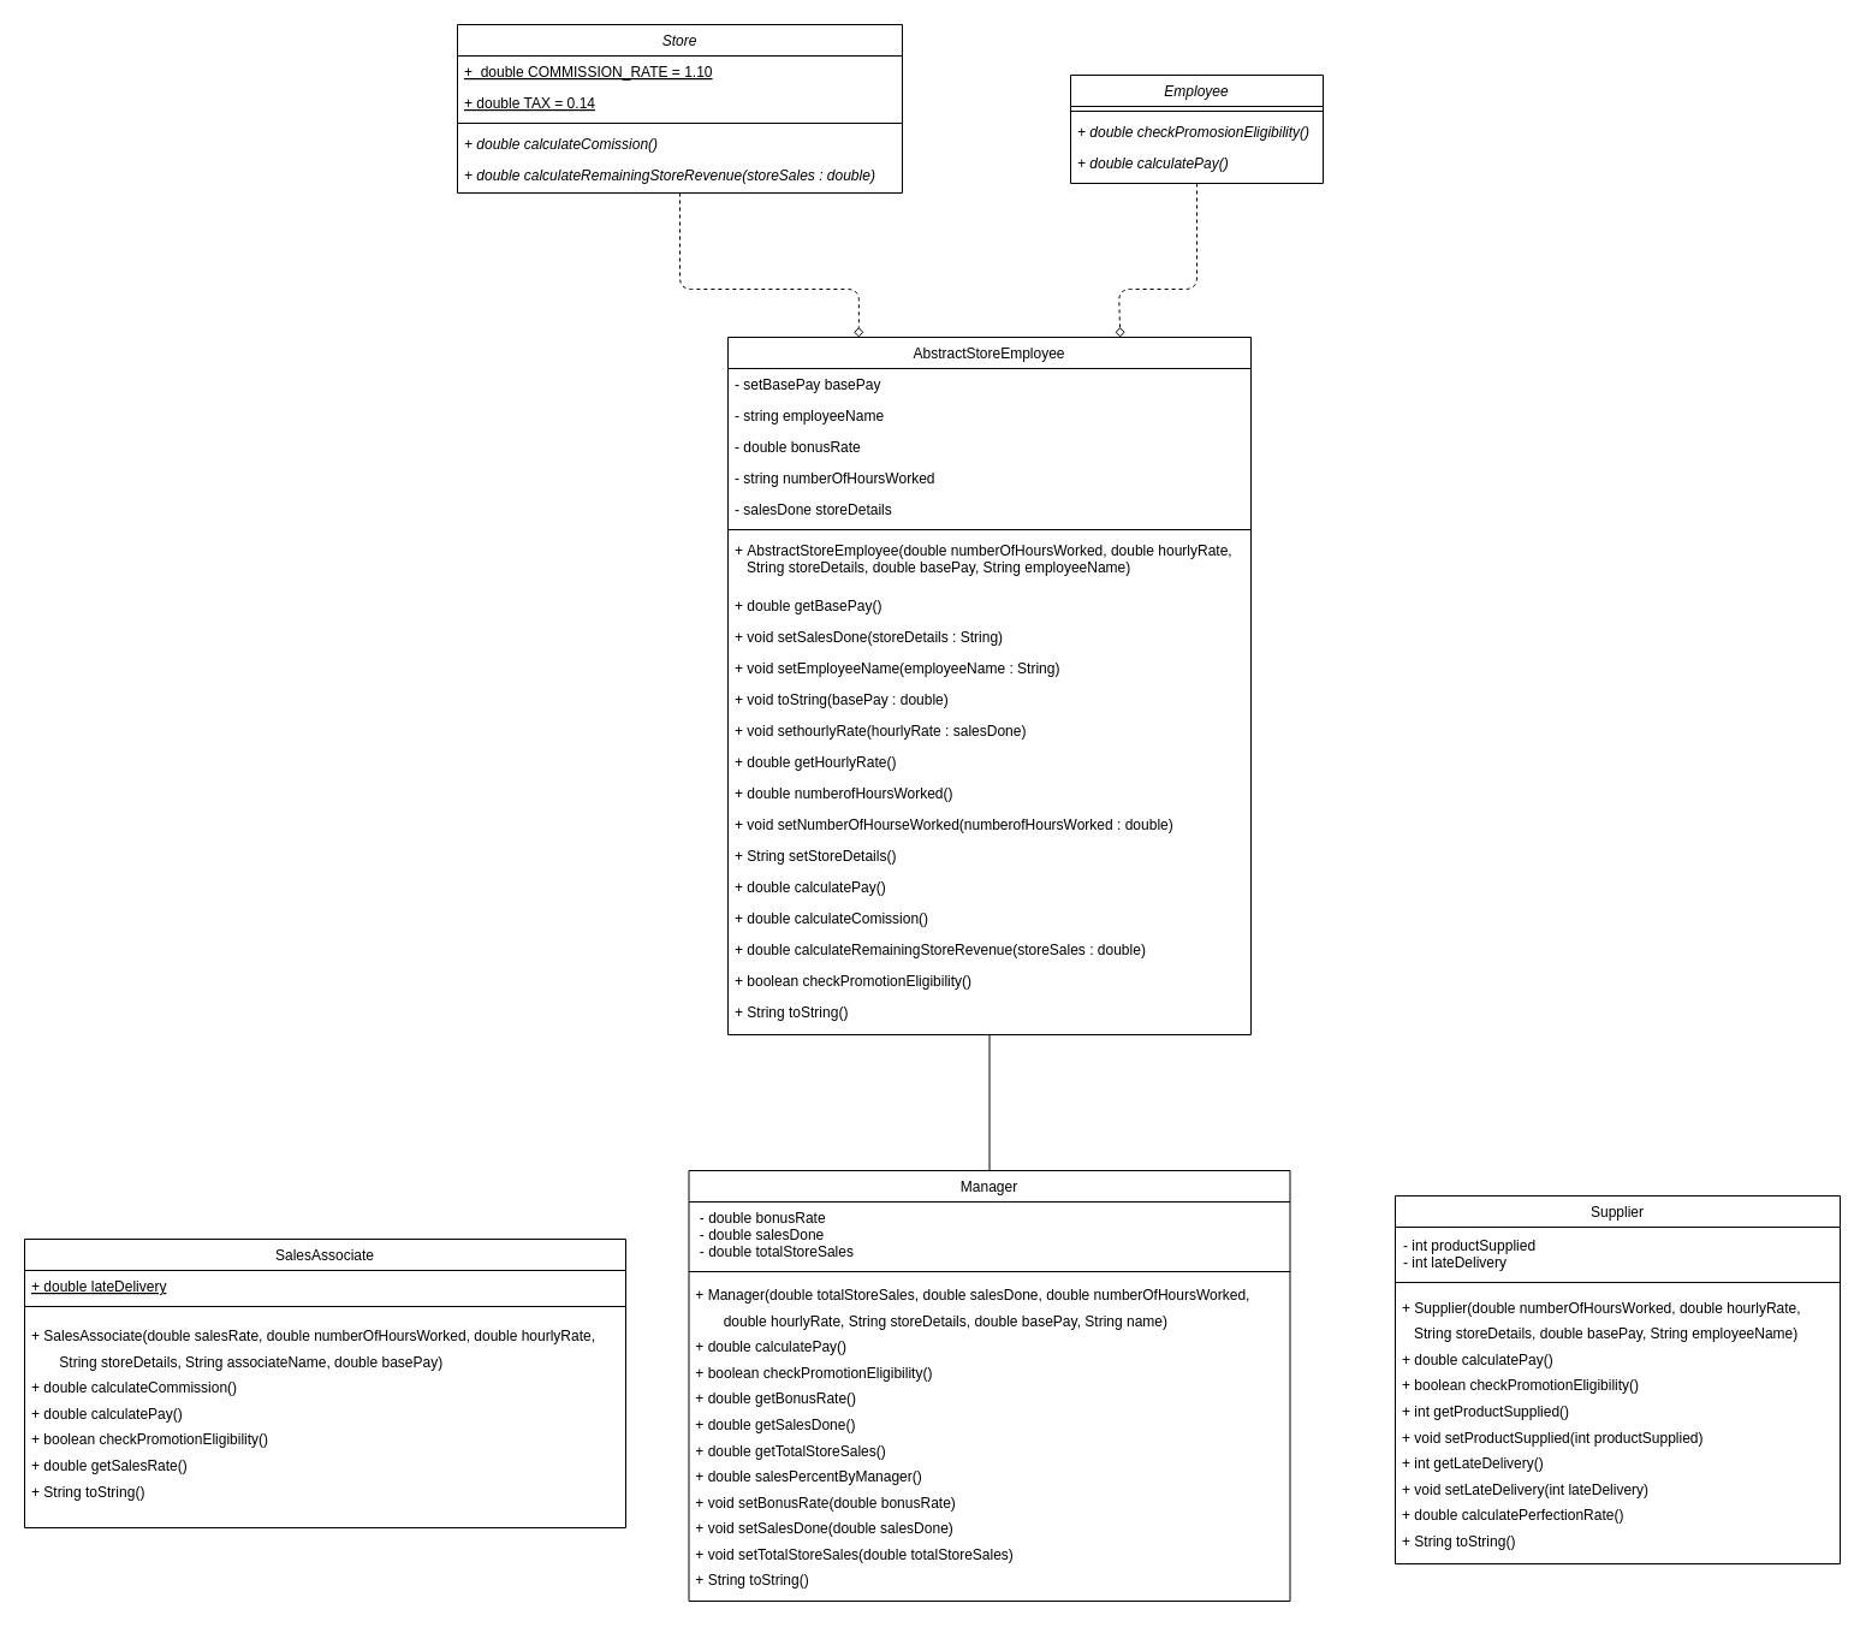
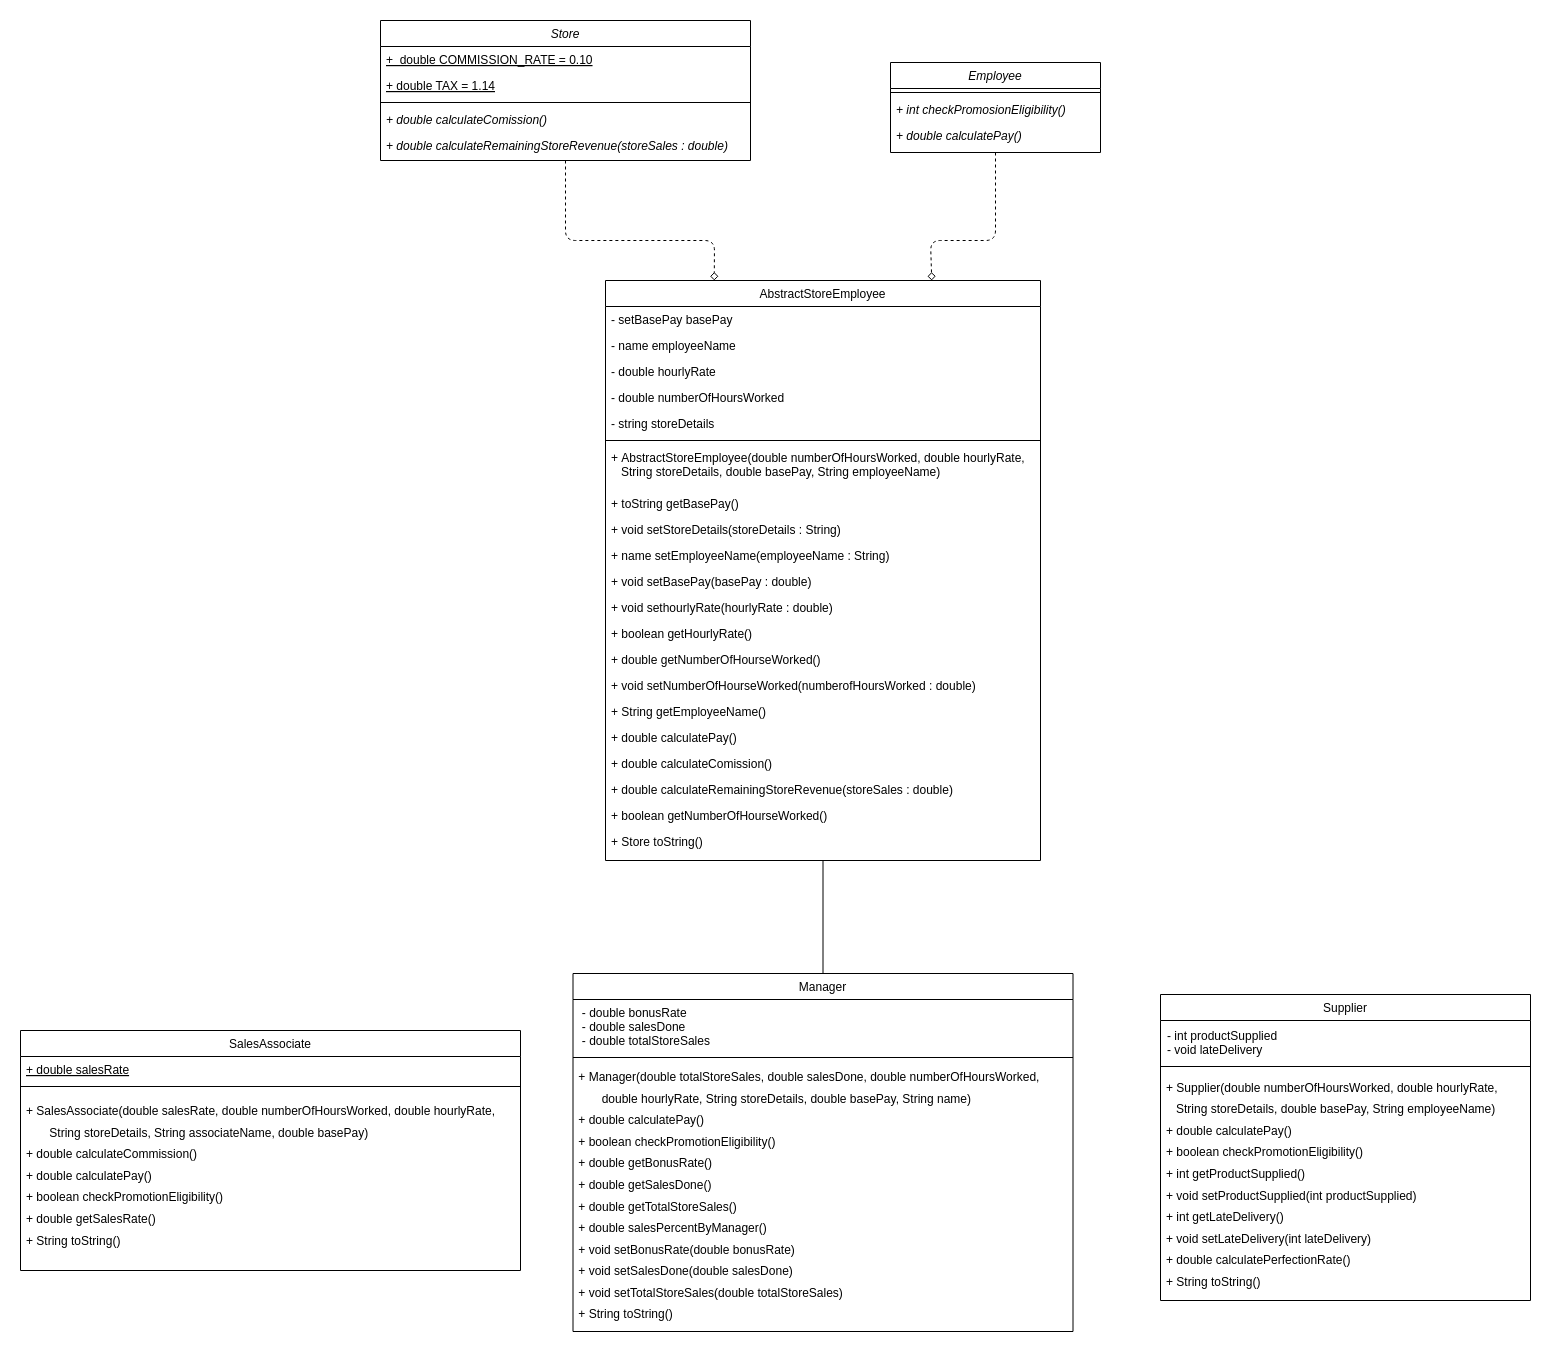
- <mxCell id="4" value="+  double COMMISSION_RATE = 1.10" style="text;align=left;verticalAlign=top;spacingLeft=4;spacingRight=4;overflow=hidden;rotatable=0;points=[[0,0.5],[1,0.5]];portConstraint=eastwest;fontStyle=4" parent="3" vertex="1"><mxGeometry y="26" width="370" height="26" as="geometry" /></mxCell>
+ <mxCell id="4" value="+  double COMMISSION_RATE = 0.10" style="text;align=left;verticalAlign=top;spacingLeft=4;spacingRight=4;overflow=hidden;rotatable=0;points=[[0,0.5],[1,0.5]];portConstraint=eastwest;fontStyle=4" parent="3" vertex="1"><mxGeometry y="26" width="370" height="26" as="geometry" /></mxCell>
- <mxCell id="5" value="+ double TAX = 0.14" style="text;align=left;verticalAlign=top;spacingLeft=4;spacingRight=4;overflow=hidden;rotatable=0;points=[[0,0.5],[1,0.5]];portConstraint=eastwest;rounded=0;shadow=0;html=0;fontStyle=4" parent="3" vertex="1"><mxGeometry y="52" width="370" height="26" as="geometry" /></mxCell>
+ <mxCell id="5" value="+ double TAX = 1.14" style="text;align=left;verticalAlign=top;spacingLeft=4;spacingRight=4;overflow=hidden;rotatable=0;points=[[0,0.5],[1,0.5]];portConstraint=eastwest;rounded=0;shadow=0;html=0;fontStyle=4" parent="3" vertex="1"><mxGeometry y="52" width="370" height="26" as="geometry" /></mxCell>
- <mxCell id="25" value="+ double checkPromosionEligibility()" style="text;align=left;verticalAlign=top;spacingLeft=4;spacingRight=4;overflow=hidden;rotatable=0;points=[[0,0.5],[1,0.5]];portConstraint=eastwest;fontStyle=2" parent="23" vertex="1"><mxGeometry y="34" width="210" height="26" as="geometry" /></mxCell>
+ <mxCell id="25" value="+ int checkPromosionEligibility()" style="text;align=left;verticalAlign=top;spacingLeft=4;spacingRight=4;overflow=hidden;rotatable=0;points=[[0,0.5],[1,0.5]];portConstraint=eastwest;fontStyle=2" parent="23" vertex="1"><mxGeometry y="34" width="210" height="26" as="geometry" /></mxCell>
- <mxCell id="29" value="- string employeeName" style="text;align=left;verticalAlign=top;spacingLeft=4;spacingRight=4;overflow=hidden;rotatable=0;points=[[0,0.5],[1,0.5]];portConstraint=eastwest;rounded=0;shadow=0;html=0;" parent="27" vertex="1"><mxGeometry y="52" width="435" height="26" as="geometry" /></mxCell>
+ <mxCell id="29" value="- name employeeName" style="text;align=left;verticalAlign=top;spacingLeft=4;spacingRight=4;overflow=hidden;rotatable=0;points=[[0,0.5],[1,0.5]];portConstraint=eastwest;rounded=0;shadow=0;html=0;" parent="27" vertex="1"><mxGeometry y="52" width="435" height="26" as="geometry" /></mxCell>
- <mxCell id="30" value="- double bonusRate" style="text;align=left;verticalAlign=top;spacingLeft=4;spacingRight=4;overflow=hidden;rotatable=0;points=[[0,0.5],[1,0.5]];portConstraint=eastwest;rounded=0;shadow=0;html=0;" parent="27" vertex="1"><mxGeometry y="78" width="435" height="26" as="geometry" /></mxCell>
+ <mxCell id="30" value="- double hourlyRate" style="text;align=left;verticalAlign=top;spacingLeft=4;spacingRight=4;overflow=hidden;rotatable=0;points=[[0,0.5],[1,0.5]];portConstraint=eastwest;rounded=0;shadow=0;html=0;" parent="27" vertex="1"><mxGeometry y="78" width="435" height="26" as="geometry" /></mxCell>
- <mxCell id="31" value="- string numberOfHoursWorked" style="text;align=left;verticalAlign=top;spacingLeft=4;spacingRight=4;overflow=hidden;rotatable=0;points=[[0,0.5],[1,0.5]];portConstraint=eastwest;rounded=0;shadow=0;html=0;" parent="27" vertex="1"><mxGeometry y="104" width="435" height="26" as="geometry" /></mxCell>
+ <mxCell id="31" value="- double numberOfHoursWorked" style="text;align=left;verticalAlign=top;spacingLeft=4;spacingRight=4;overflow=hidden;rotatable=0;points=[[0,0.5],[1,0.5]];portConstraint=eastwest;rounded=0;shadow=0;html=0;" parent="27" vertex="1"><mxGeometry y="104" width="435" height="26" as="geometry" /></mxCell>
- <mxCell id="32" value="- salesDone storeDetails" style="text;align=left;verticalAlign=top;spacingLeft=4;spacingRight=4;overflow=hidden;rotatable=0;points=[[0,0.5],[1,0.5]];portConstraint=eastwest;rounded=0;shadow=0;html=0;" parent="27" vertex="1"><mxGeometry y="130" width="435" height="26" as="geometry" /></mxCell>
+ <mxCell id="32" value="- string storeDetails" style="text;align=left;verticalAlign=top;spacingLeft=4;spacingRight=4;overflow=hidden;rotatable=0;points=[[0,0.5],[1,0.5]];portConstraint=eastwest;rounded=0;shadow=0;html=0;" parent="27" vertex="1"><mxGeometry y="130" width="435" height="26" as="geometry" /></mxCell>
- <mxCell id="35" value="+ double getBasePay()" style="text;align=left;verticalAlign=top;spacingLeft=4;spacingRight=4;overflow=hidden;rotatable=0;points=[[0,0.5],[1,0.5]];portConstraint=eastwest;" parent="27" vertex="1"><mxGeometry y="210" width="435" height="26" as="geometry" /></mxCell>
+ <mxCell id="35" value="+ toString getBasePay()" style="text;align=left;verticalAlign=top;spacingLeft=4;spacingRight=4;overflow=hidden;rotatable=0;points=[[0,0.5],[1,0.5]];portConstraint=eastwest;" parent="27" vertex="1"><mxGeometry y="210" width="435" height="26" as="geometry" /></mxCell>
- <mxCell id="36" value="+ void setSalesDone(storeDetails : String)" style="text;align=left;verticalAlign=top;spacingLeft=4;spacingRight=4;overflow=hidden;rotatable=0;points=[[0,0.5],[1,0.5]];portConstraint=eastwest;" parent="27" vertex="1"><mxGeometry y="236" width="435" height="26" as="geometry" /></mxCell>
+ <mxCell id="36" value="+ void setStoreDetails(storeDetails : String)" style="text;align=left;verticalAlign=top;spacingLeft=4;spacingRight=4;overflow=hidden;rotatable=0;points=[[0,0.5],[1,0.5]];portConstraint=eastwest;" parent="27" vertex="1"><mxGeometry y="236" width="435" height="26" as="geometry" /></mxCell>
- <mxCell id="37" value="+ void setEmployeeName(employeeName : String)" style="text;align=left;verticalAlign=top;spacingLeft=4;spacingRight=4;overflow=hidden;rotatable=0;points=[[0,0.5],[1,0.5]];portConstraint=eastwest;" parent="27" vertex="1"><mxGeometry y="262" width="435" height="26" as="geometry" /></mxCell>
+ <mxCell id="37" value="+ name setEmployeeName(employeeName : String)" style="text;align=left;verticalAlign=top;spacingLeft=4;spacingRight=4;overflow=hidden;rotatable=0;points=[[0,0.5],[1,0.5]];portConstraint=eastwest;" parent="27" vertex="1"><mxGeometry y="262" width="435" height="26" as="geometry" /></mxCell>
- <mxCell id="38" value="+ void toString(basePay : double)" style="text;align=left;verticalAlign=top;spacingLeft=4;spacingRight=4;overflow=hidden;rotatable=0;points=[[0,0.5],[1,0.5]];portConstraint=eastwest;" parent="27" vertex="1"><mxGeometry y="288" width="435" height="26" as="geometry" /></mxCell>
+ <mxCell id="38" value="+ void setBasePay(basePay : double)" style="text;align=left;verticalAlign=top;spacingLeft=4;spacingRight=4;overflow=hidden;rotatable=0;points=[[0,0.5],[1,0.5]];portConstraint=eastwest;" parent="27" vertex="1"><mxGeometry y="288" width="435" height="26" as="geometry" /></mxCell>
- <mxCell id="39" value="+ void sethourlyRate(hourlyRate : salesDone)" style="text;align=left;verticalAlign=top;spacingLeft=4;spacingRight=4;overflow=hidden;rotatable=0;points=[[0,0.5],[1,0.5]];portConstraint=eastwest;" parent="27" vertex="1"><mxGeometry y="314" width="435" height="26" as="geometry" /></mxCell>
+ <mxCell id="39" value="+ void sethourlyRate(hourlyRate : double)" style="text;align=left;verticalAlign=top;spacingLeft=4;spacingRight=4;overflow=hidden;rotatable=0;points=[[0,0.5],[1,0.5]];portConstraint=eastwest;" parent="27" vertex="1"><mxGeometry y="314" width="435" height="26" as="geometry" /></mxCell>
- <mxCell id="40" value="+ double getHourlyRate()" style="text;align=left;verticalAlign=top;spacingLeft=4;spacingRight=4;overflow=hidden;rotatable=0;points=[[0,0.5],[1,0.5]];portConstraint=eastwest;" parent="27" vertex="1"><mxGeometry y="340" width="435" height="26" as="geometry" /></mxCell>
+ <mxCell id="40" value="+ boolean getHourlyRate()" style="text;align=left;verticalAlign=top;spacingLeft=4;spacingRight=4;overflow=hidden;rotatable=0;points=[[0,0.5],[1,0.5]];portConstraint=eastwest;" parent="27" vertex="1"><mxGeometry y="340" width="435" height="26" as="geometry" /></mxCell>
- <mxCell id="41" value="+ double numberofHoursWorked()" style="text;align=left;verticalAlign=top;spacingLeft=4;spacingRight=4;overflow=hidden;rotatable=0;points=[[0,0.5],[1,0.5]];portConstraint=eastwest;" parent="27" vertex="1"><mxGeometry y="366" width="435" height="26" as="geometry" /></mxCell>
+ <mxCell id="41" value="+ double getNumberOfHourseWorked()" style="text;align=left;verticalAlign=top;spacingLeft=4;spacingRight=4;overflow=hidden;rotatable=0;points=[[0,0.5],[1,0.5]];portConstraint=eastwest;" parent="27" vertex="1"><mxGeometry y="366" width="435" height="26" as="geometry" /></mxCell>
- <mxCell id="43" value="+ String setStoreDetails()" style="text;align=left;verticalAlign=top;spacingLeft=4;spacingRight=4;overflow=hidden;rotatable=0;points=[[0,0.5],[1,0.5]];portConstraint=eastwest;" parent="27" vertex="1"><mxGeometry y="418" width="435" height="26" as="geometry" /></mxCell>
+ <mxCell id="43" value="+ String getEmployeeName()" style="text;align=left;verticalAlign=top;spacingLeft=4;spacingRight=4;overflow=hidden;rotatable=0;points=[[0,0.5],[1,0.5]];portConstraint=eastwest;" parent="27" vertex="1"><mxGeometry y="418" width="435" height="26" as="geometry" /></mxCell>
- <mxCell id="47" value="+ boolean checkPromotionEligibility() " style="text;align=left;verticalAlign=top;spacingLeft=4;spacingRight=4;overflow=hidden;rotatable=0;points=[[0,0.5],[1,0.5]];portConstraint=eastwest;" parent="27" vertex="1"><mxGeometry y="522" width="435" height="26" as="geometry" /></mxCell>
+ <mxCell id="47" value="+ boolean getNumberOfHourseWorked() " style="text;align=left;verticalAlign=top;spacingLeft=4;spacingRight=4;overflow=hidden;rotatable=0;points=[[0,0.5],[1,0.5]];portConstraint=eastwest;" parent="27" vertex="1"><mxGeometry y="522" width="435" height="26" as="geometry" /></mxCell>
- <mxCell id="48" value="+ String toString()" style="text;align=left;verticalAlign=top;spacingLeft=4;spacingRight=4;overflow=hidden;rotatable=0;points=[[0,0.5],[1,0.5]];portConstraint=eastwest;" parent="27" vertex="1"><mxGeometry y="548" width="435" height="26" as="geometry" /></mxCell>
+ <mxCell id="48" value="+ Store toString()" style="text;align=left;verticalAlign=top;spacingLeft=4;spacingRight=4;overflow=hidden;rotatable=0;points=[[0,0.5],[1,0.5]];portConstraint=eastwest;" parent="27" vertex="1"><mxGeometry y="548" width="435" height="26" as="geometry" /></mxCell>
- <mxCell id="19" value="- int productSupplied&#10;- int lateDelivery" style="text;align=left;verticalAlign=top;spacingLeft=4;spacingRight=4;overflow=hidden;rotatable=0;points=[[0,0.5],[1,0.5]];portConstraint=eastwest;spacing=3;spacingTop=1;" parent="18" vertex="1"><mxGeometry y="26" width="370" height="42" as="geometry" /></mxCell>
+ <mxCell id="19" value="- int productSupplied&#10;- void lateDelivery" style="text;align=left;verticalAlign=top;spacingLeft=4;spacingRight=4;overflow=hidden;rotatable=0;points=[[0,0.5],[1,0.5]];portConstraint=eastwest;spacing=3;spacingTop=1;" parent="18" vertex="1"><mxGeometry y="26" width="370" height="42" as="geometry" /></mxCell>
- <mxCell id="10" value="+ double lateDelivery" style="text;align=left;verticalAlign=top;spacingLeft=4;spacingRight=4;overflow=hidden;rotatable=0;points=[[0,0.5],[1,0.5]];portConstraint=eastwest;fontStyle=4" parent="9" vertex="1"><mxGeometry y="26" width="500" height="26" as="geometry" /></mxCell>
+ <mxCell id="10" value="+ double salesRate" style="text;align=left;verticalAlign=top;spacingLeft=4;spacingRight=4;overflow=hidden;rotatable=0;points=[[0,0.5],[1,0.5]];portConstraint=eastwest;fontStyle=4" parent="9" vertex="1"><mxGeometry y="26" width="500" height="26" as="geometry" /></mxCell>
